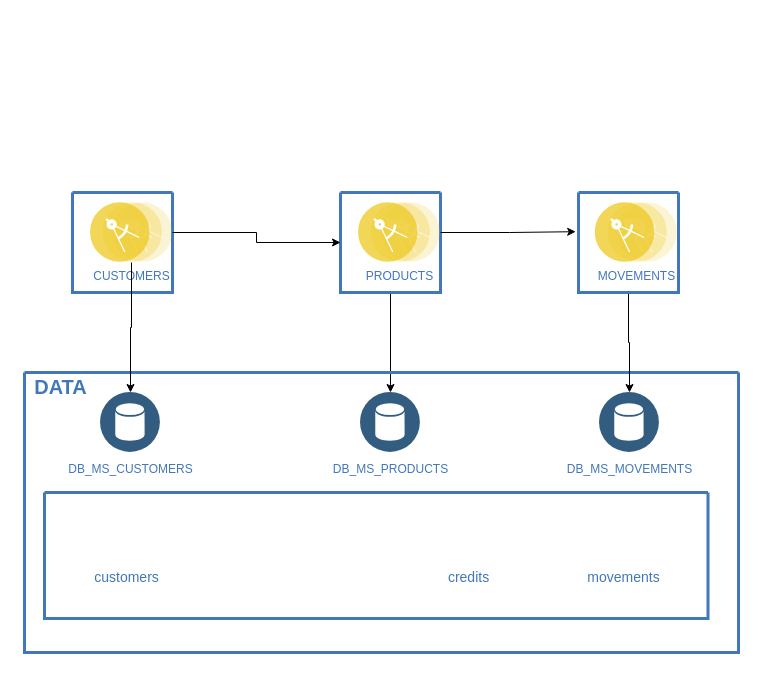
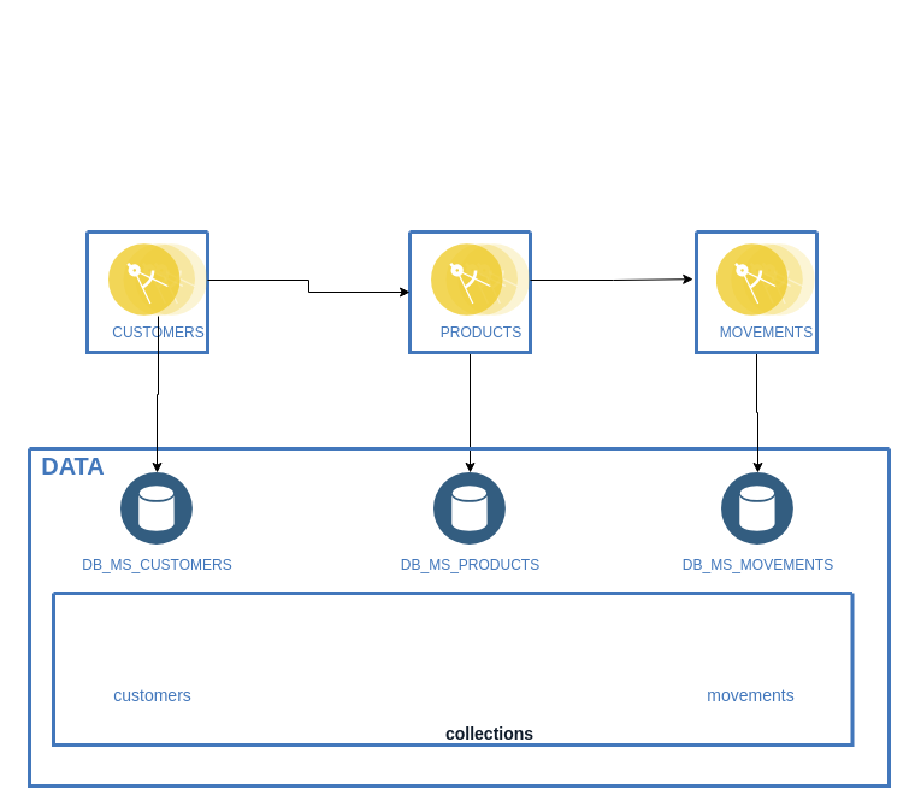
- <mxCell id="14" value="credits" style="text;html=1;align=center;verticalAlign=top;fontColor=#4277BB;shadow=0;dashed=0;strokeColor=none;fillColor=none;labelBackgroundColor=none;fontStyle=0;fontSize=14;spacingLeft=5;" vertex="1" parent="8"><mxGeometry x="386" y="190" width="110" height="24" as="geometry" /></mxCell>
+ <mxCell id="22" value="&lt;font color=&quot;#0e1a29&quot;&gt;&lt;b&gt;collections&lt;/b&gt;&lt;/font&gt;" style="text;html=1;align=center;verticalAlign=top;fontColor=#4277BB;shadow=0;dashed=0;strokeColor=none;fillColor=none;labelBackgroundColor=none;fontStyle=0;fontSize=14;spacingLeft=5;" vertex="1" parent="21"><mxGeometry x="244" y="102" width="231" height="24" as="geometry" /></mxCell>
